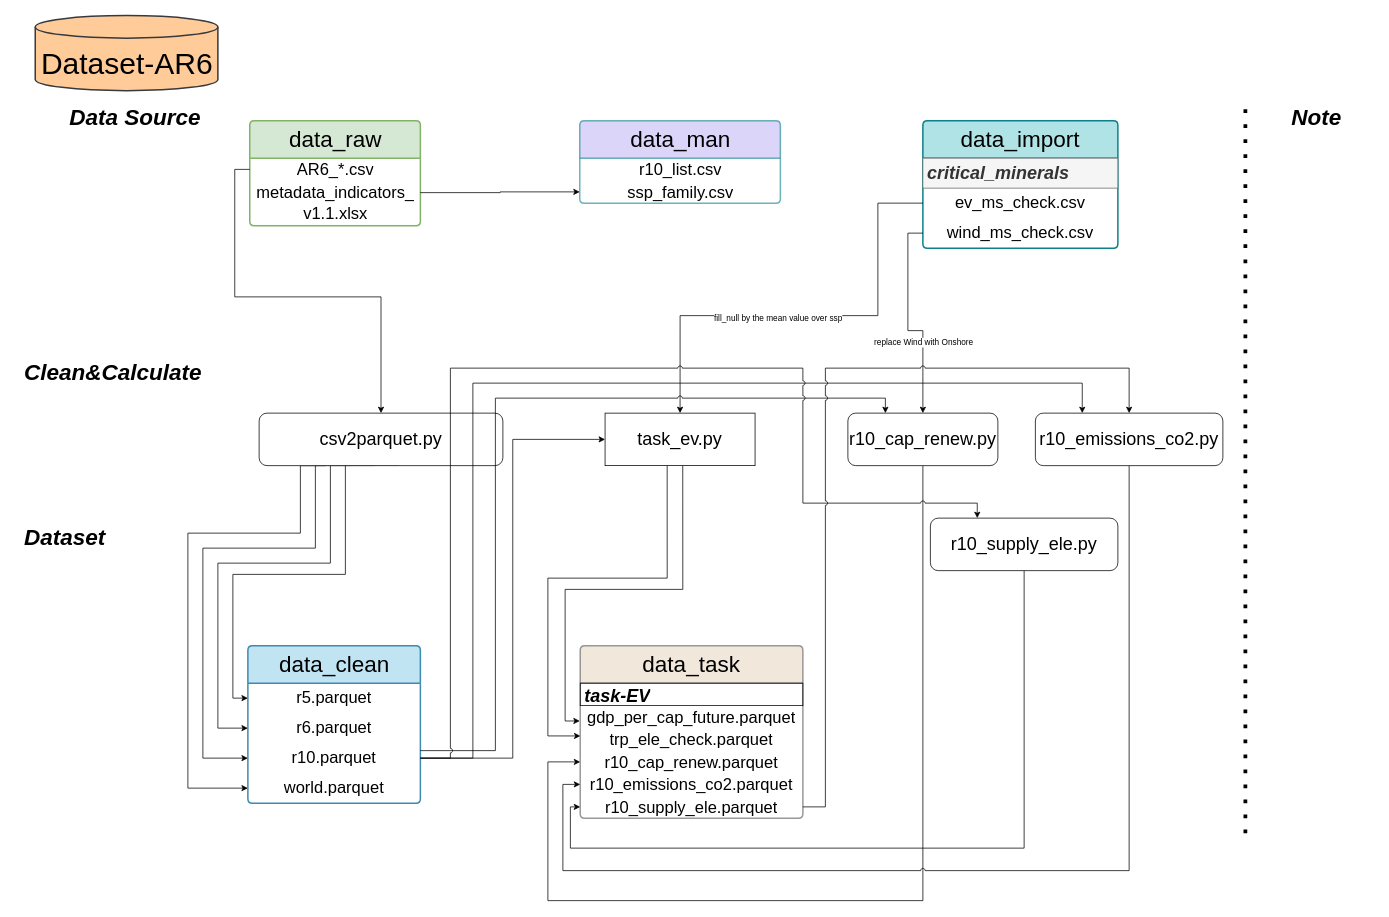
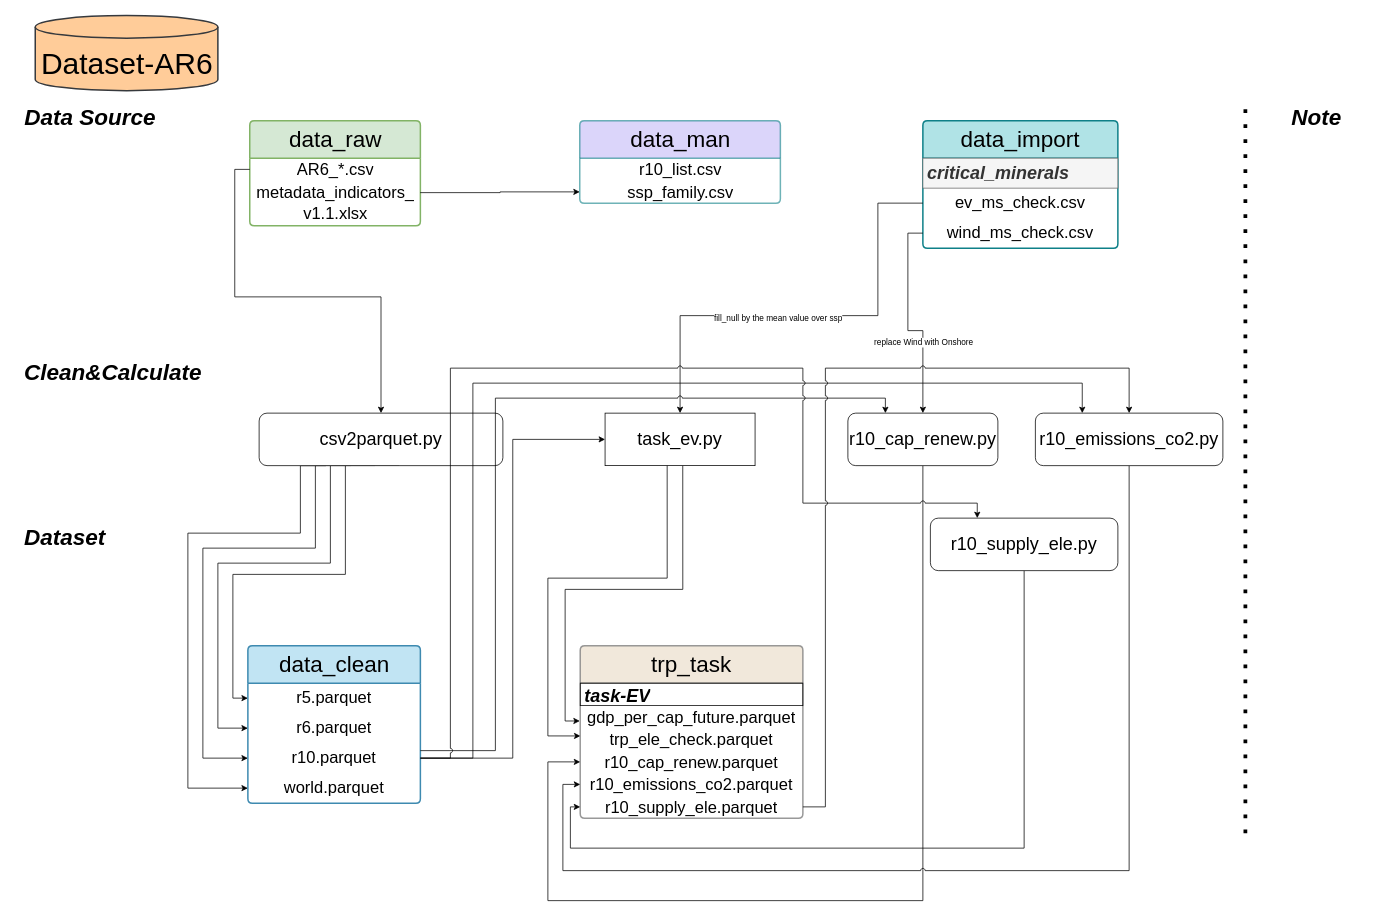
- <mxCell id="2" value="&lt;font style=&quot;font-size: 30px;&quot;&gt;&lt;i&gt;&lt;b&gt;Data Source&lt;/b&gt;&lt;/i&gt;&lt;/font&gt;" style="text;html=1;strokeColor=none;fillColor=none;align=center;verticalAlign=middle;whiteSpace=wrap;rounded=0;strokeWidth=10;movable=1;resizable=1;rotatable=1;deletable=1;editable=1;locked=0;connectable=1;" parent="1" vertex="1"><mxGeometry x="80" y="140" width="200" height="30" as="geometry" /></mxCell>
+ <mxCell id="2" value="&lt;font style=&quot;font-size: 30px;&quot;&gt;&lt;i&gt;&lt;b&gt;Data Source&lt;/b&gt;&lt;/i&gt;&lt;/font&gt;" style="text;html=1;strokeColor=none;fillColor=none;align=center;verticalAlign=middle;whiteSpace=wrap;rounded=0;strokeWidth=10;movable=1;resizable=1;rotatable=1;deletable=1;editable=1;locked=0;connectable=1;" parent="1" vertex="1"><mxGeometry x="20" width="200" height="30" as="geometry" y="140" /></mxCell>
- <mxCell id="25" value="&lt;span style=&quot;font-size: 30px;&quot;&gt;data_task&lt;/span&gt;" style="swimlane;fontStyle=0;childLayout=stackLayout;horizontal=1;startSize=50;horizontalStack=0;resizeParent=1;resizeParentMax=0;resizeLast=0;collapsible=1;marginBottom=0;whiteSpace=wrap;html=1;fillColor=#eee3d3;strokeColor=#808080;rounded=1;align=center;fillStyle=auto;strokeWidth=2;shadow=0;dashed=0;arcSize=4;opacity=80;movable=1;resizable=1;rotatable=1;deletable=1;editable=1;locked=0;connectable=1;" parent="1" vertex="1"><mxGeometry x="773.13" y="860" width="296.87" height="230" as="geometry"><mxRectangle x="675" y="30" width="60" height="30" as="alternateBounds" /></mxGeometry></mxCell>
+ <mxCell id="25" value="&lt;span style=&quot;font-size: 30px;&quot;&gt;trp_task&lt;/span&gt;" style="swimlane;fontStyle=0;childLayout=stackLayout;horizontal=1;startSize=50;horizontalStack=0;resizeParent=1;resizeParentMax=0;resizeLast=0;collapsible=1;marginBottom=0;whiteSpace=wrap;html=1;fillColor=#eee3d3;strokeColor=#808080;rounded=1;align=center;fillStyle=auto;strokeWidth=2;shadow=0;dashed=0;arcSize=4;opacity=80;movable=1;resizable=1;rotatable=1;deletable=1;editable=1;locked=0;connectable=1;" parent="1" vertex="1"><mxGeometry x="773.13" y="860" width="296.87" height="230" as="geometry"><mxRectangle x="675" y="30" width="60" height="30" as="alternateBounds" /></mxGeometry></mxCell>
